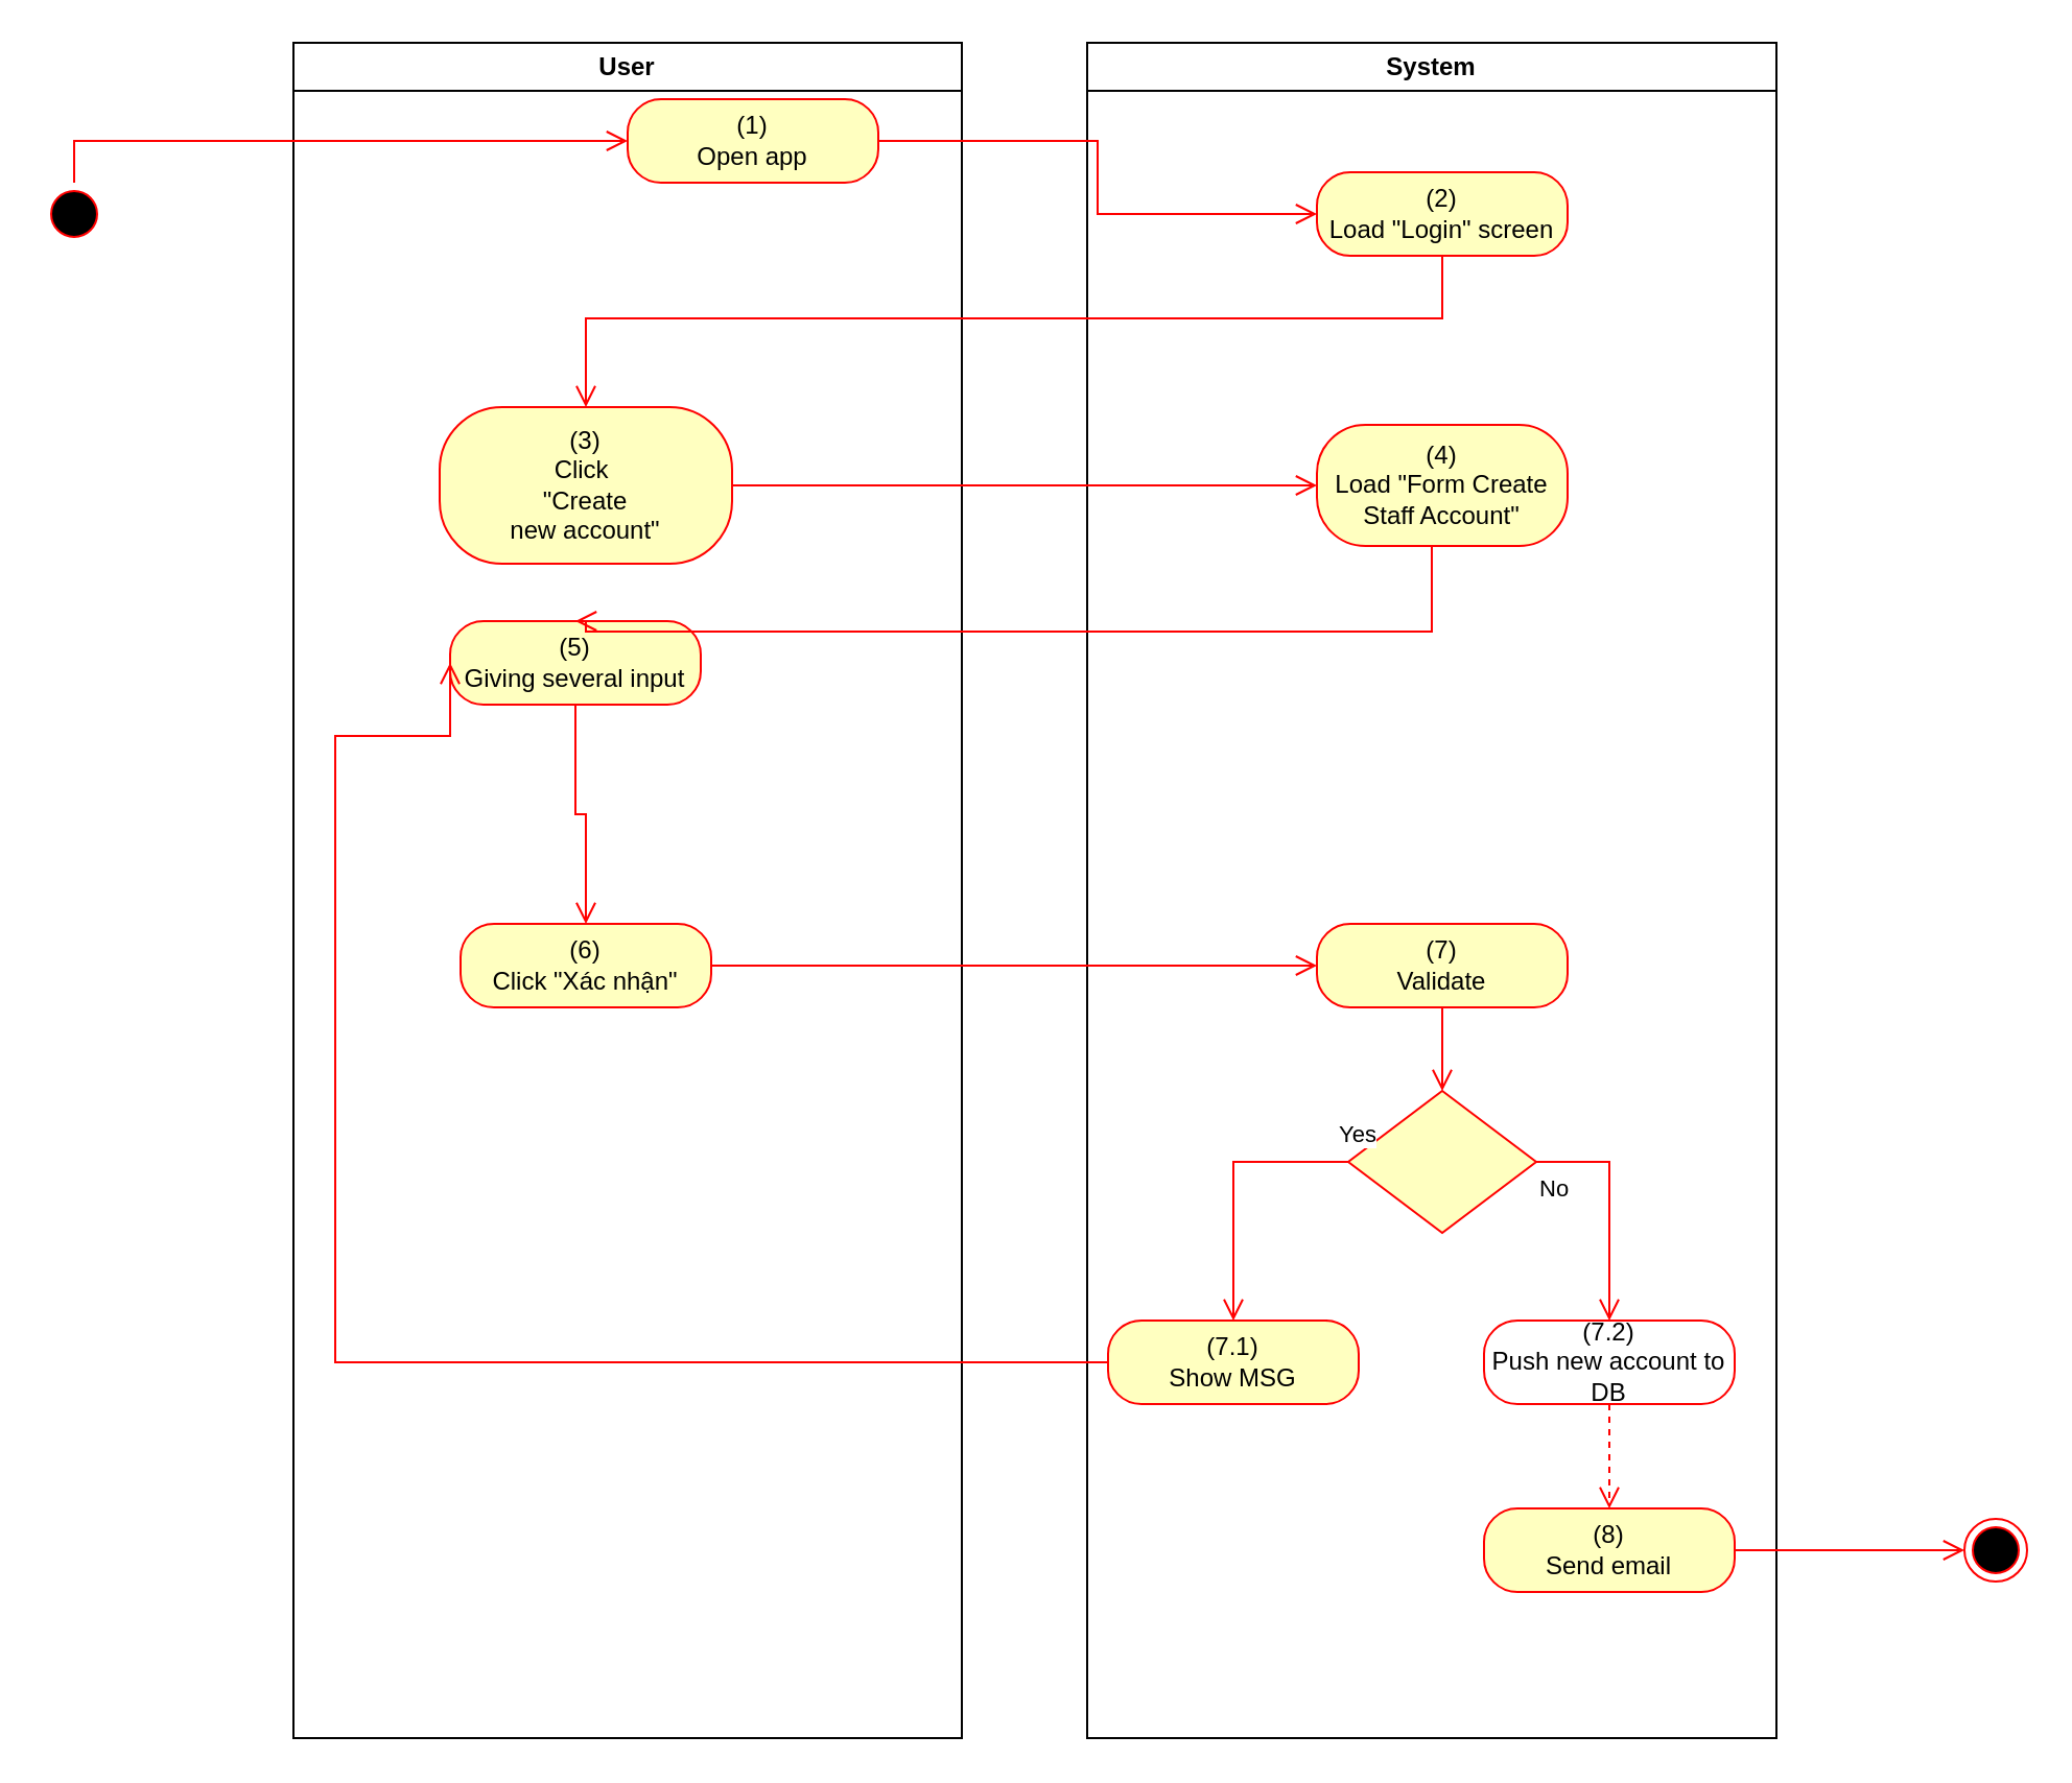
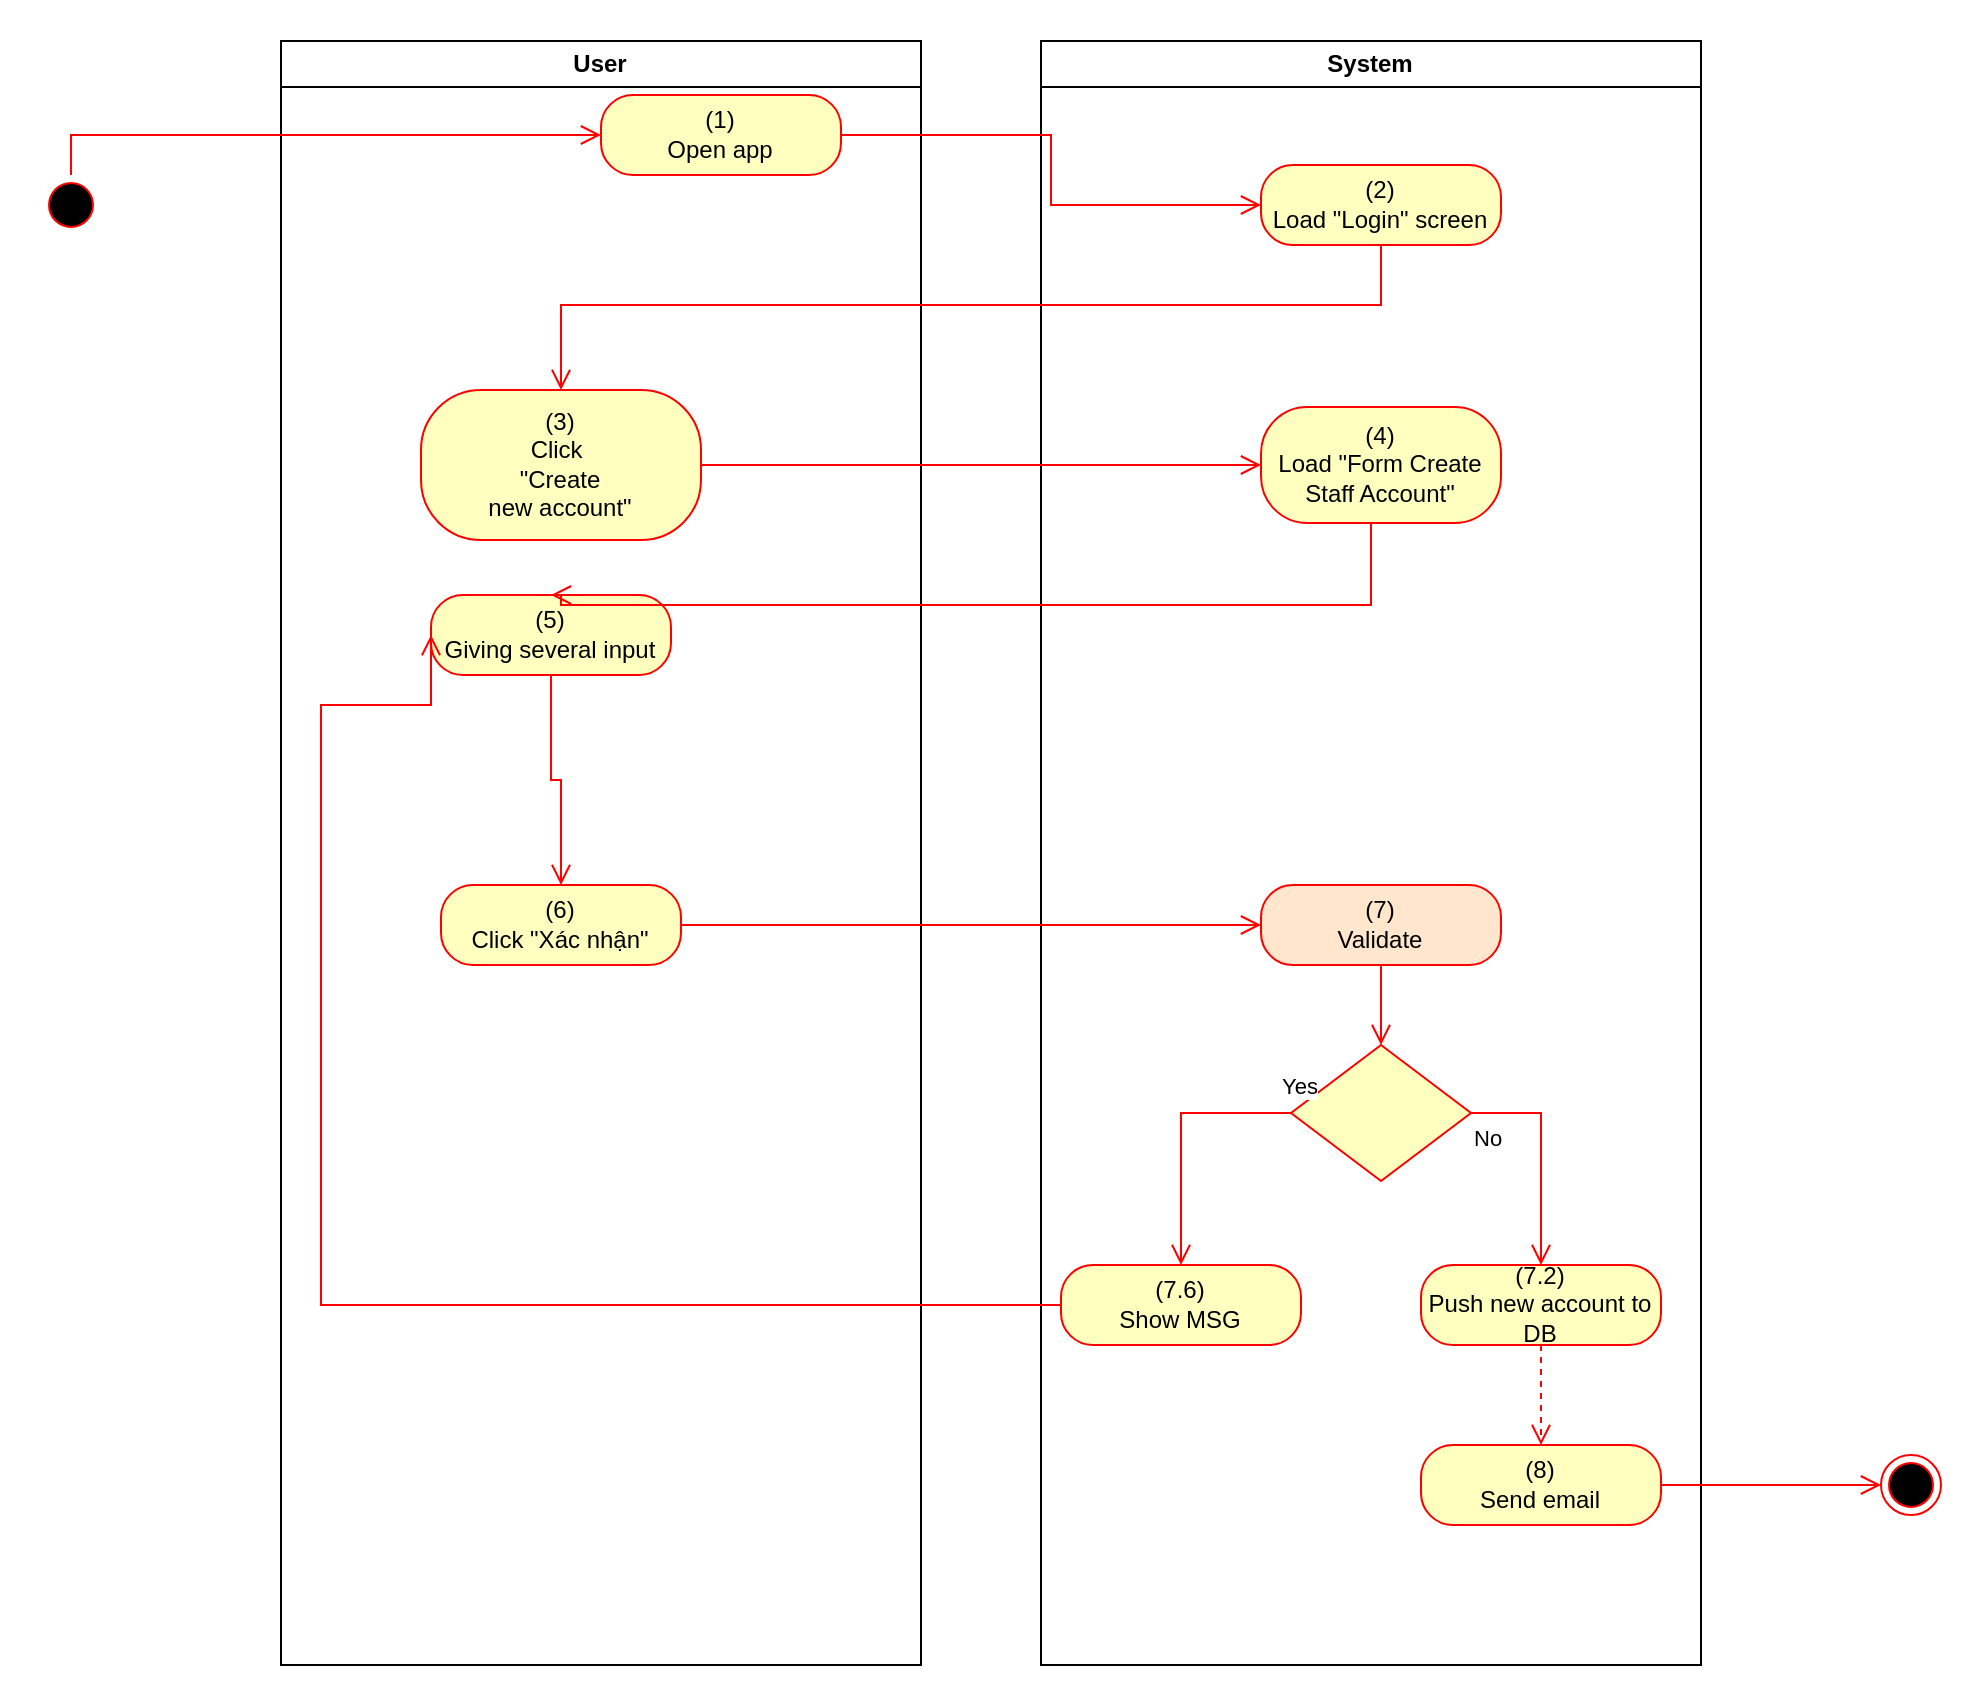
- <mxCell id="10" value="(7)&lt;br&gt;Validate" style="rounded=1;whiteSpace=wrap;html=1;arcSize=40;fontColor=#000000;fillColor=#ffffc0;strokeColor=#ff0000;" vertex="1" parent="8"><mxGeometry x="110" y="422" width="120" height="40" as="geometry" /></mxCell>
+ <mxCell id="10" value="(7)&lt;br&gt;Validate" style="rounded=1;whiteSpace=wrap;html=1;arcSize=40;fontColor=#000000;fillColor=#ffe6cc;strokeColor=#ff0000;" vertex="1" parent="8"><mxGeometry x="110" y="422" width="120" height="40" as="geometry" /></mxCell>
- <mxCell id="18" value="(7.1)&lt;br&gt;Show MSG" style="rounded=1;whiteSpace=wrap;html=1;arcSize=40;fontColor=#000000;fillColor=#ffffc0;strokeColor=#ff0000;" vertex="1" parent="8"><mxGeometry x="10" y="612" width="120" height="40" as="geometry" /></mxCell>
+ <mxCell id="18" value="(7.6)&lt;br&gt;Show MSG" style="rounded=1;whiteSpace=wrap;html=1;arcSize=40;fontColor=#000000;fillColor=#ffffc0;strokeColor=#ff0000;" vertex="1" parent="8"><mxGeometry x="10" y="612" width="120" height="40" as="geometry" /></mxCell>
- <mxCell id="14" value="(7.2)&lt;br&gt;Push new account to DB" style="rounded=1;whiteSpace=wrap;html=1;arcSize=40;fontColor=#000000;fillColor=#ffffff;strokeColor=#ff0000;" vertex="1" parent="8"><mxGeometry x="190" y="612" width="120" height="40" as="geometry" /></mxCell>
+ <mxCell id="14" value="(7.2)&lt;br&gt;Push new account to DB" style="rounded=1;whiteSpace=wrap;html=1;arcSize=40;fontColor=#000000;fillColor=#ffffc0;strokeColor=#ff0000;" vertex="1" parent="8"><mxGeometry x="190" y="612" width="120" height="40" as="geometry" /></mxCell>
